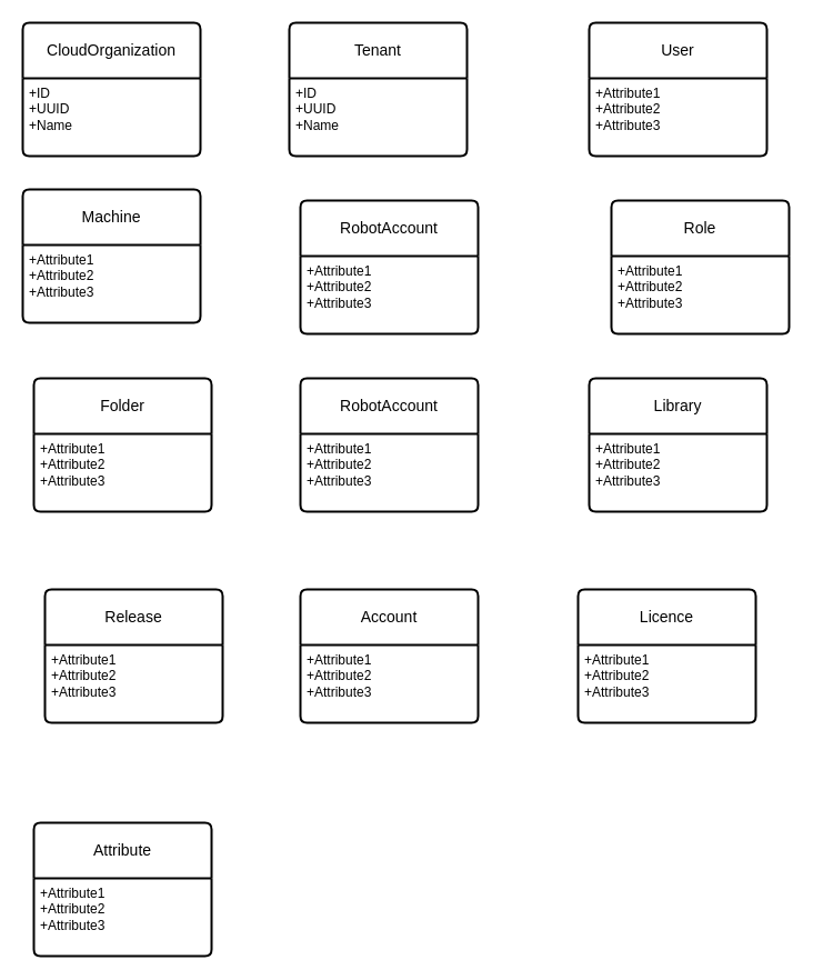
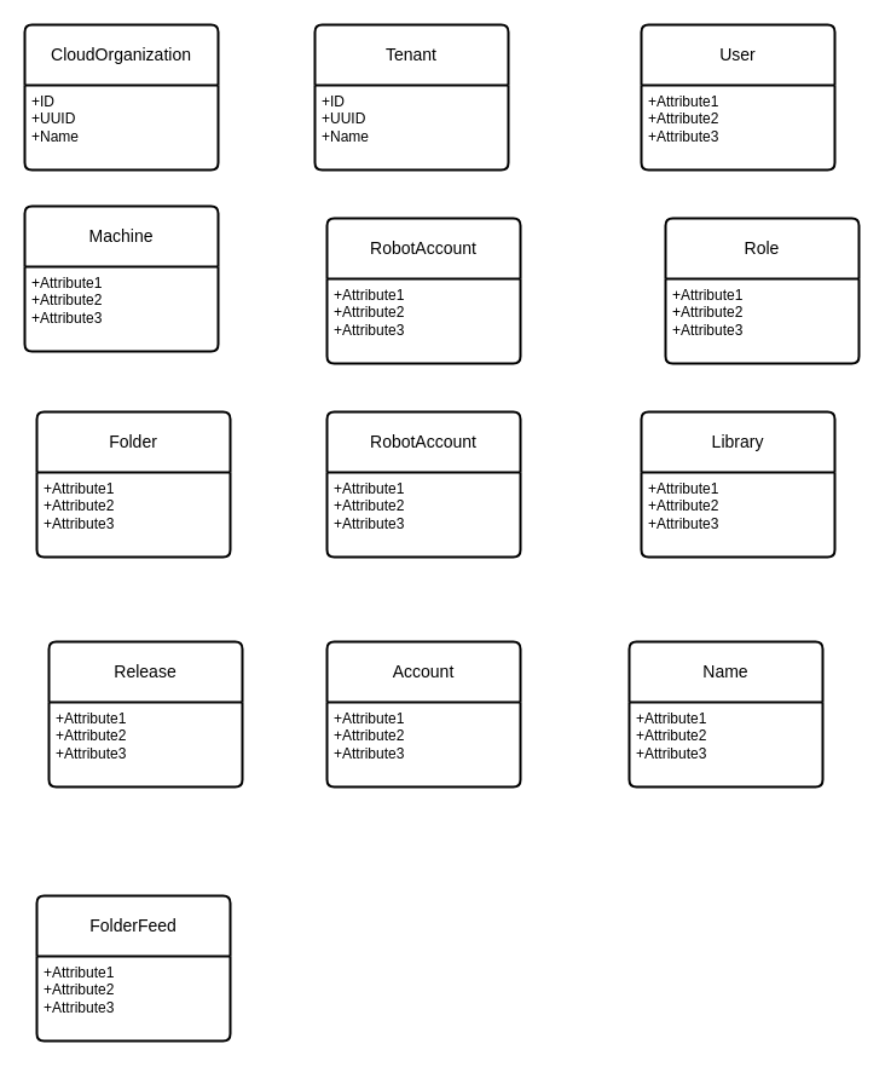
- <mxCell id="24" value="Licence" style="swimlane;childLayout=stackLayout;horizontal=1;startSize=50;horizontalStack=0;rounded=1;fontSize=14;fontStyle=0;strokeWidth=2;resizeParent=0;resizeLast=1;shadow=0;dashed=0;align=center;arcSize=4;whiteSpace=wrap;html=1;" vertex="1" parent="1"><mxGeometry x="520" y="530" width="160" height="120" as="geometry" /></mxCell>
+ <mxCell id="24" value="Name" style="swimlane;childLayout=stackLayout;horizontal=1;startSize=50;horizontalStack=0;rounded=1;fontSize=14;fontStyle=0;strokeWidth=2;resizeParent=0;resizeLast=1;shadow=0;dashed=0;align=center;arcSize=4;whiteSpace=wrap;html=1;" vertex="1" parent="1"><mxGeometry x="520" y="530" width="160" height="120" as="geometry" /></mxCell>
- <mxCell id="26" value="Attribute" style="swimlane;childLayout=stackLayout;horizontal=1;startSize=50;horizontalStack=0;rounded=1;fontSize=14;fontStyle=0;strokeWidth=2;resizeParent=0;resizeLast=1;shadow=0;dashed=0;align=center;arcSize=4;whiteSpace=wrap;html=1;" vertex="1" parent="1"><mxGeometry x="30" y="740" width="160" height="120" as="geometry" /></mxCell>
+ <mxCell id="26" value="FolderFeed" style="swimlane;childLayout=stackLayout;horizontal=1;startSize=50;horizontalStack=0;rounded=1;fontSize=14;fontStyle=0;strokeWidth=2;resizeParent=0;resizeLast=1;shadow=0;dashed=0;align=center;arcSize=4;whiteSpace=wrap;html=1;" vertex="1" parent="1"><mxGeometry x="30" y="740" width="160" height="120" as="geometry" /></mxCell>
